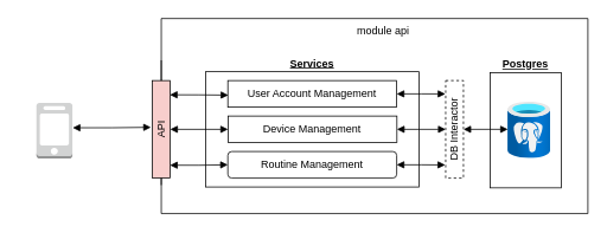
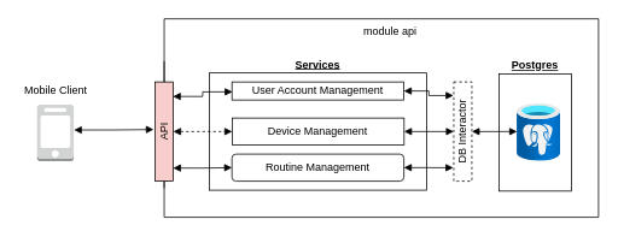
+ <mxCell id="8" value="&lt;div&gt;Mobile Client&lt;/div&gt;" style="text;html=1;resizable=0;autosize=1;align=center;verticalAlign=middle;points=[];fillColor=none;strokeColor=none;rounded=0;" parent="1" vertex="1"><mxGeometry x="20.75" y="90" width="80" height="20" as="geometry" /></mxCell>
- <mxCell id="9" value="&lt;div align=&quot;center&quot;&gt;User Account Management&lt;br&gt;&lt;/div&gt;" style="rounded=0;whiteSpace=wrap;html=1;align=center;" parent="1" vertex="1"><mxGeometry x="255.88" y="90" width="190" height="30" as="geometry" /></mxCell>
+ <mxCell id="9" value="&lt;div align=&quot;center&quot;&gt;User Account Management&lt;br&gt;&lt;/div&gt;" style="rounded=0;whiteSpace=wrap;html=1;align=center;" parent="1" vertex="1"><mxGeometry x="255.88" y="90" width="190" height="20" as="geometry" /></mxCell>
- <mxCell id="13" value="" style="endArrow=block;startArrow=block;endFill=1;startFill=1;html=1;rounded=0;edgeStyle=orthogonalEdgeStyle;exitX=1;exitY=0.5;exitDx=0;exitDy=0;entryX=0;entryY=0.5;entryDx=0;entryDy=0;" parent="1" source="5" target="10" edge="1"><mxGeometry width="160" relative="1" as="geometry"><mxPoint x="260.68" y="116.06" as="sourcePoint" /><mxPoint x="301.57" y="116.44" as="targetPoint" /></mxGeometry></mxCell>
+ <mxCell id="13" value="" style="endArrow=block;startArrow=block;endFill=1;startFill=1;html=1;rounded=0;edgeStyle=orthogonalEdgeStyle;exitX=1;exitY=0.5;exitDx=0;exitDy=0;entryX=0;entryY=0.5;entryDx=0;entryDy=0;dashed=1;" parent="1" source="5" target="10" edge="1"><mxGeometry width="160" relative="1" as="geometry"><mxPoint x="260.68" y="116.06" as="sourcePoint" /><mxPoint x="301.57" y="116.44" as="targetPoint" /></mxGeometry></mxCell>
